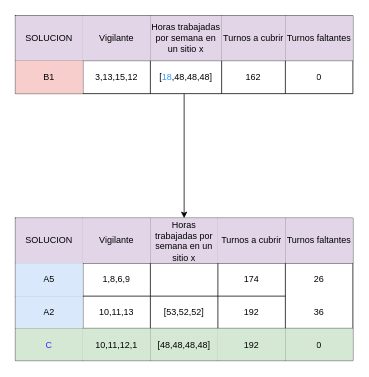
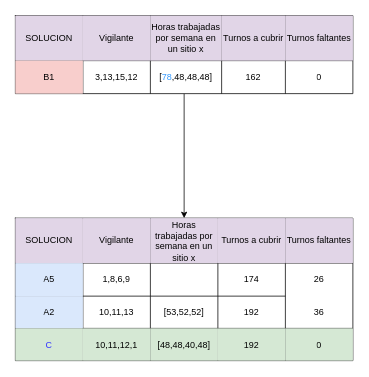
- <mxCell id="13" value="[&lt;font color=&quot;#3399ff&quot;&gt;18&lt;/font&gt;,48,48,48]" style="shape=partialRectangle;html=1;whiteSpace=wrap;connectable=0;overflow=hidden;fillColor=none;top=0;left=0;bottom=0;right=0;pointerEvents=1;" parent="10" vertex="1"><mxGeometry x="180" width="95" height="44" as="geometry"><mxRectangle width="95" height="44" as="alternateBounds" /></mxGeometry></mxCell>
+ <mxCell id="13" value="[&lt;font color=&quot;#3399ff&quot;&gt;78&lt;/font&gt;,48,48,48]" style="shape=partialRectangle;html=1;whiteSpace=wrap;connectable=0;overflow=hidden;fillColor=none;top=0;left=0;bottom=0;right=0;pointerEvents=1;" parent="10" vertex="1"><mxGeometry x="180" width="95" height="44" as="geometry"><mxRectangle width="95" height="44" as="alternateBounds" /></mxGeometry></mxCell>
- <mxCell id="37" value="[48,48,48,48]" style="shape=partialRectangle;html=1;whiteSpace=wrap;connectable=0;overflow=hidden;fillColor=#d5e8d4;top=0;left=0;bottom=0;right=0;pointerEvents=1;strokeColor=#82b366;" parent="34" vertex="1"><mxGeometry x="180" width="90" height="43" as="geometry"><mxRectangle width="90" height="43" as="alternateBounds" /></mxGeometry></mxCell>
+ <mxCell id="37" value="[48,48,40,48]" style="shape=partialRectangle;html=1;whiteSpace=wrap;connectable=0;overflow=hidden;fillColor=#d5e8d4;top=0;left=0;bottom=0;right=0;pointerEvents=1;strokeColor=#82b366;" parent="34" vertex="1"><mxGeometry x="180" width="90" height="43" as="geometry"><mxRectangle width="90" height="43" as="alternateBounds" /></mxGeometry></mxCell>
